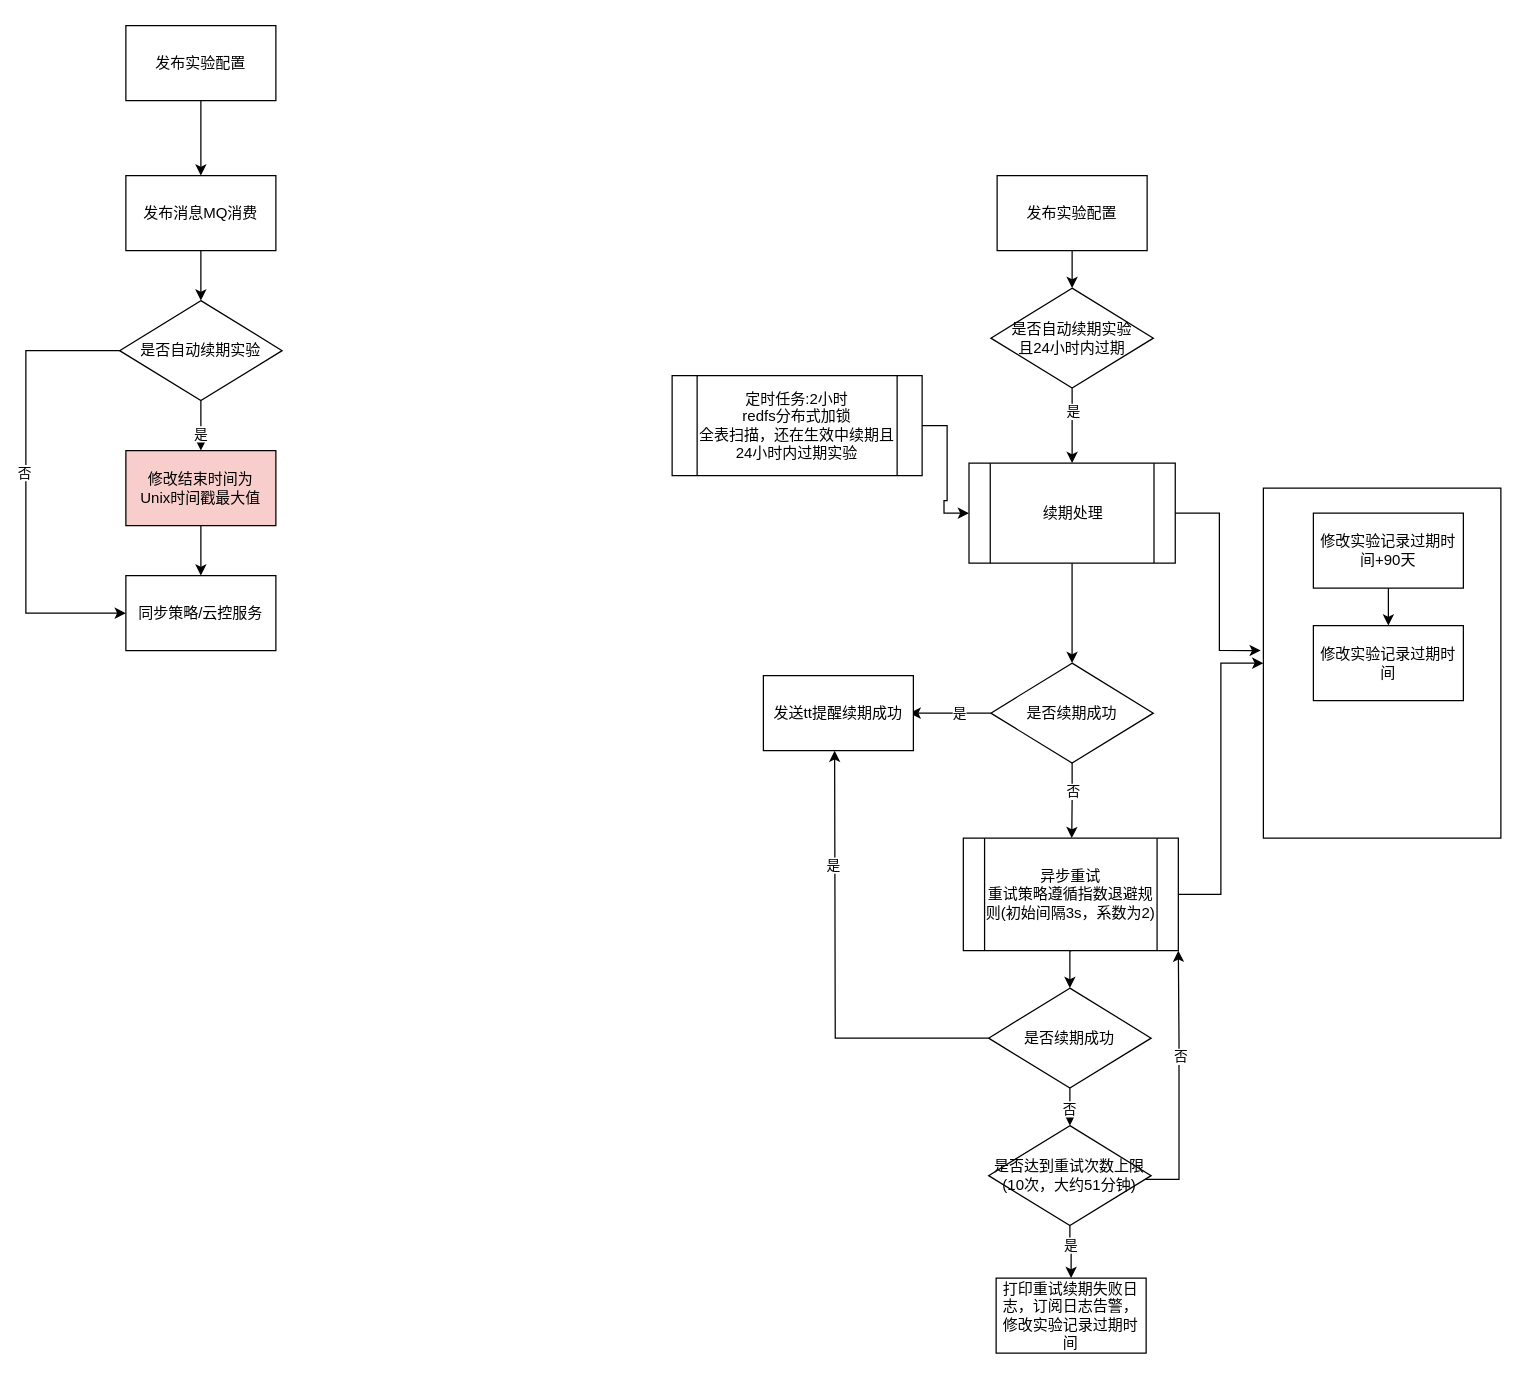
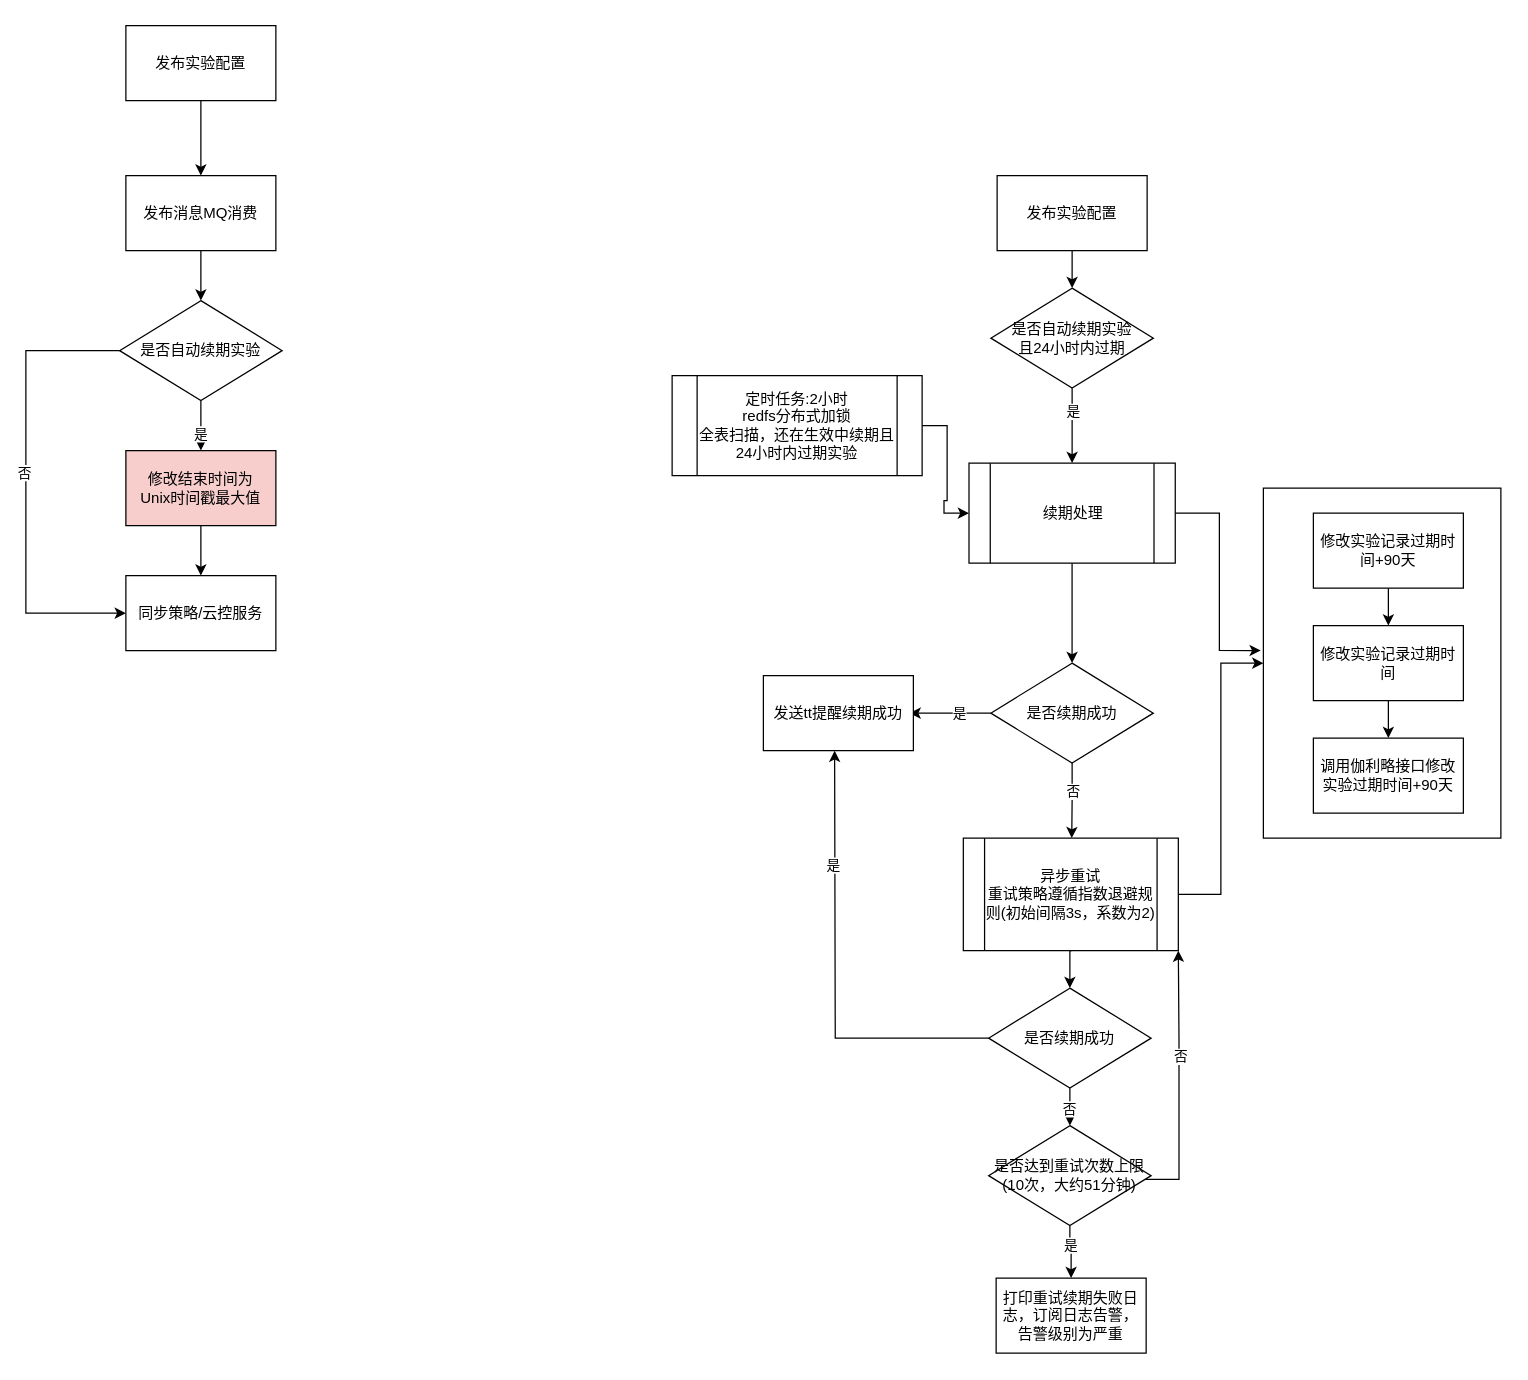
+ <mxCell id="24" style="edgeStyle=orthogonalEdgeStyle;rounded=0;orthogonalLoop=1;jettySize=auto;html=1;entryX=0.5;entryY=0;entryDx=0;entryDy=0;" parent="1" source="25" target="26" edge="1"><mxGeometry relative="1" as="geometry" /></mxCell>
+ <mxCell id="26" value="调用伽利略接口修改实验过期时间+90天" style="rounded=0;whiteSpace=wrap;html=1;" parent="1" vertex="1"><mxGeometry x="1050" y="590" width="120" height="60" as="geometry" /></mxCell>
- <mxCell id="45" value="打印重试续期失败日志，订阅日志告警，修改实验记录过期时间" style="rounded=0;whiteSpace=wrap;html=1;" parent="1" vertex="1"><mxGeometry x="796.21" y="1022" width="120" height="60" as="geometry" /></mxCell>
+ <mxCell id="45" value="打印重试续期失败日志，订阅日志告警，告警级别为严重" style="rounded=0;whiteSpace=wrap;html=1;" parent="1" vertex="1"><mxGeometry x="796.21" y="1022" width="120" height="60" as="geometry" /></mxCell>
